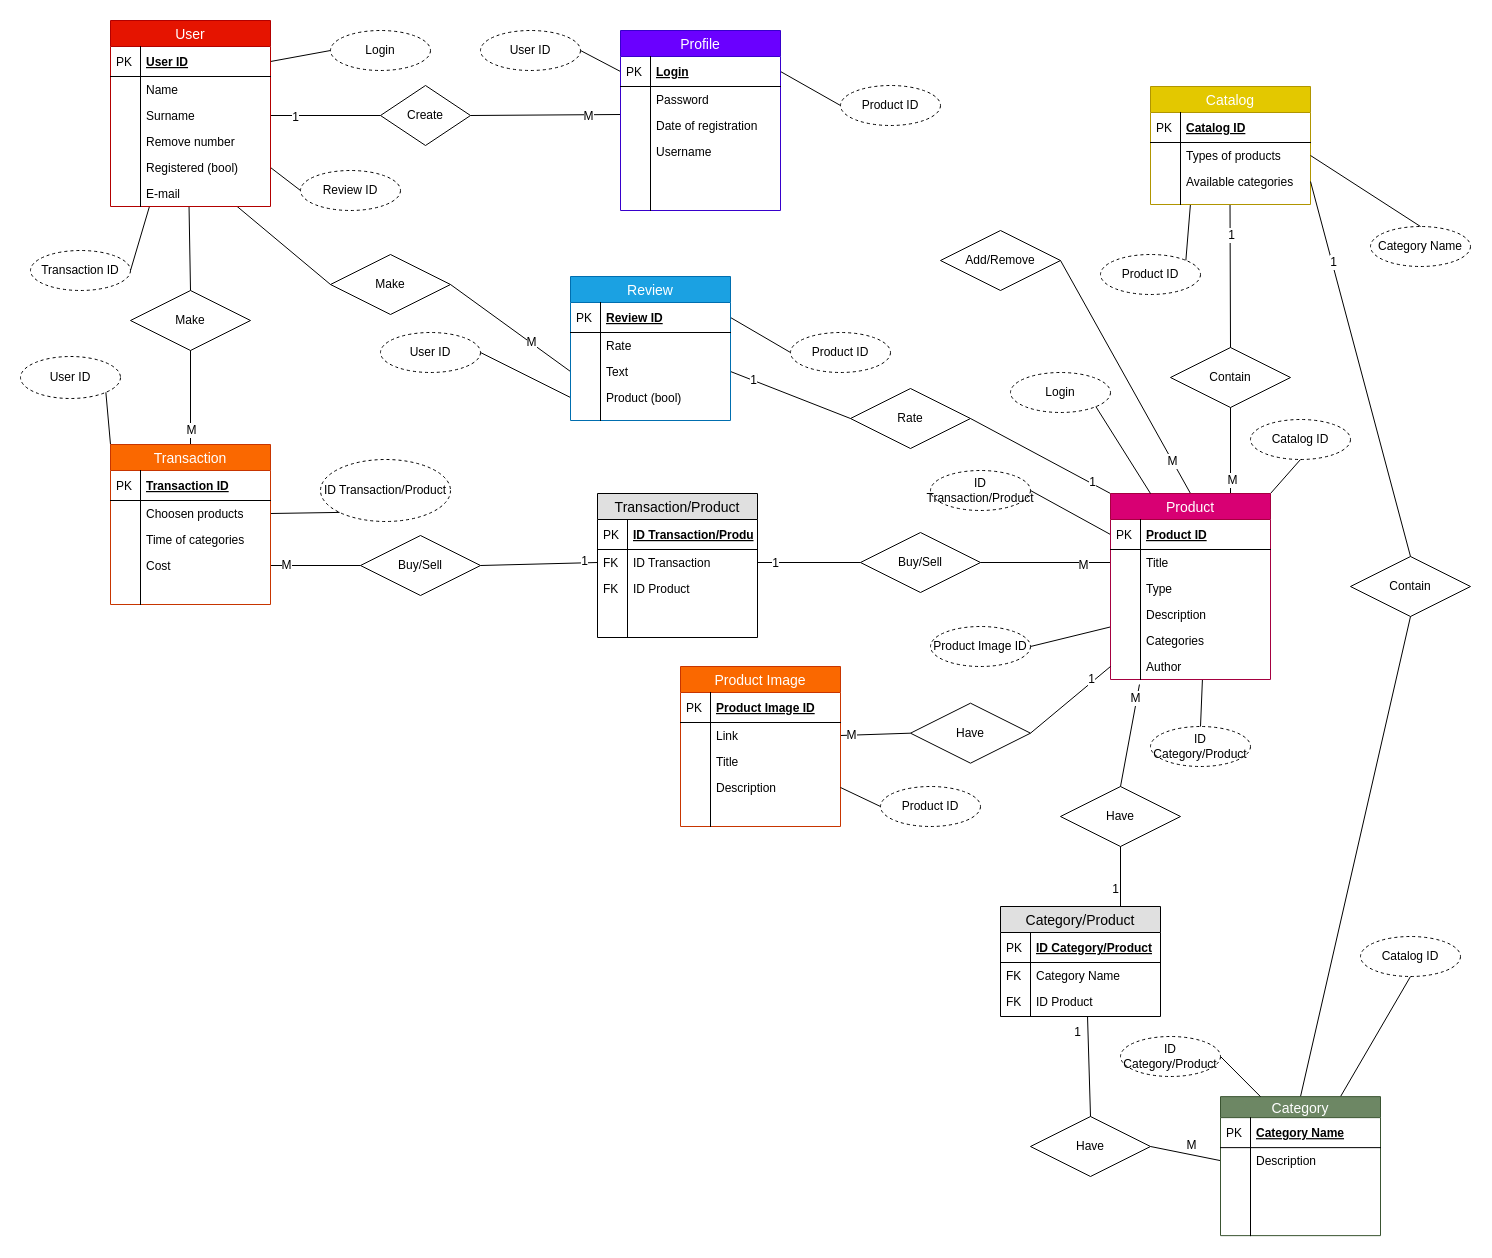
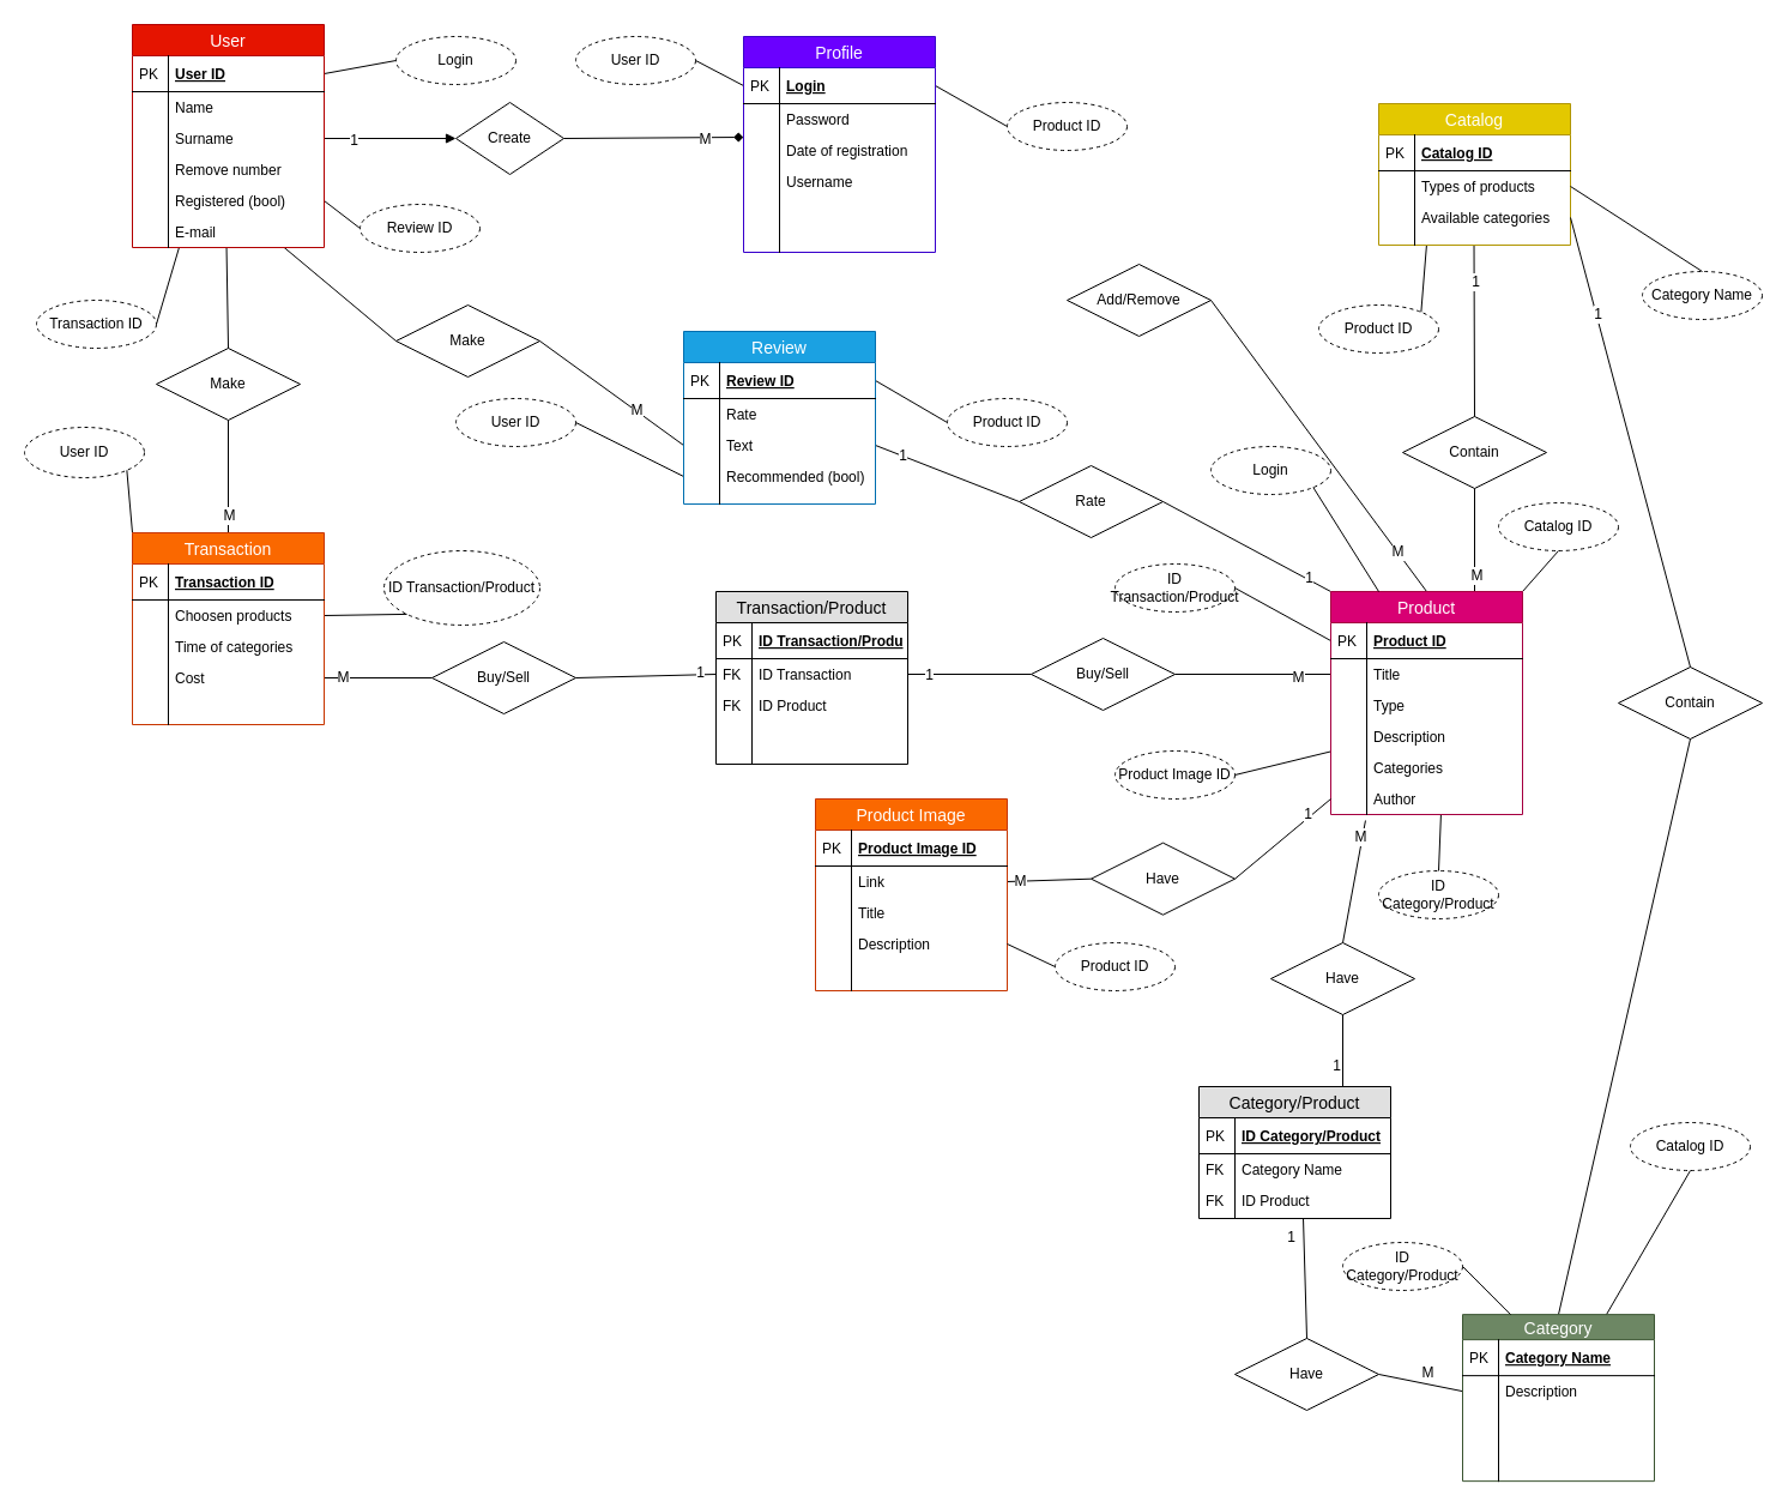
- <mxCell id="6" value="" style="endArrow=none;html=1;rounded=0;entryX=0;entryY=0.077;entryDx=0;entryDy=0;entryPerimeter=0;exitX=1;exitY=0.5;exitDx=0;exitDy=0;" parent="1" source="3" target="86" edge="1"><mxGeometry relative="1" as="geometry"><mxPoint x="510" y="146" as="sourcePoint" /><mxPoint x="450" y="180" as="targetPoint" /><Array as="points" /></mxGeometry></mxCell>
+ <mxCell id="6" value="" style="endArrow=diamond;html=1;rounded=0;entryX=0;entryY=0.077;entryDx=0;entryDy=0;entryPerimeter=0;exitX=1;exitY=0.5;exitDx=0;exitDy=0;" parent="1" source="3" target="86" edge="1"><mxGeometry relative="1" as="geometry"><mxPoint x="510" y="146" as="sourcePoint" /><mxPoint x="450" y="180" as="targetPoint" /><Array as="points" /></mxGeometry></mxCell>
- <mxCell id="4" value="" style="endArrow=none;html=1;rounded=0;exitX=1;exitY=0.5;exitDx=0;exitDy=0;entryX=0;entryY=0.5;entryDx=0;entryDy=0;" parent="1" source="73" target="3" edge="1"><mxGeometry relative="1" as="geometry"><mxPoint x="300" y="190" as="sourcePoint" /><mxPoint x="290" y="150" as="targetPoint" /></mxGeometry></mxCell>
+ <mxCell id="4" value="" style="endArrow=block;html=1;rounded=0;exitX=1;exitY=0.5;exitDx=0;exitDy=0;entryX=0;entryY=0.5;entryDx=0;entryDy=0;" parent="1" source="73" target="3" edge="1"><mxGeometry relative="1" as="geometry"><mxPoint x="300" y="190" as="sourcePoint" /><mxPoint x="290" y="150" as="targetPoint" /></mxGeometry></mxCell>
- <mxCell id="27" value="Add/Remove" style="shape=rhombus;perimeter=rhombusPerimeter;whiteSpace=wrap;html=1;align=center;" parent="1" vertex="1"><mxGeometry x="940" y="230" width="120" height="60" as="geometry" /></mxCell>
+ <mxCell id="27" value="Add/Remove" style="shape=rhombus;perimeter=rhombusPerimeter;whiteSpace=wrap;html=1;align=center;" parent="1" vertex="1"><mxGeometry x="890" y="220" width="120" height="60" as="geometry" /></mxCell>
- <mxCell id="135" value="Product (bool)" style="shape=partialRectangle;top=0;left=0;right=0;bottom=0;align=left;verticalAlign=top;fillColor=none;spacingLeft=34;spacingRight=4;overflow=hidden;rotatable=0;points=[[0,0.5],[1,0.5]];portConstraint=eastwest;dropTarget=0;fontSize=12;" parent="128" vertex="1"><mxGeometry y="108" width="160" height="26" as="geometry" /></mxCell>
+ <mxCell id="135" value="Recommended (bool)" style="shape=partialRectangle;top=0;left=0;right=0;bottom=0;align=left;verticalAlign=top;fillColor=none;spacingLeft=34;spacingRight=4;overflow=hidden;rotatable=0;points=[[0,0.5],[1,0.5]];portConstraint=eastwest;dropTarget=0;fontSize=12;" parent="128" vertex="1"><mxGeometry y="108" width="160" height="26" as="geometry" /></mxCell>
